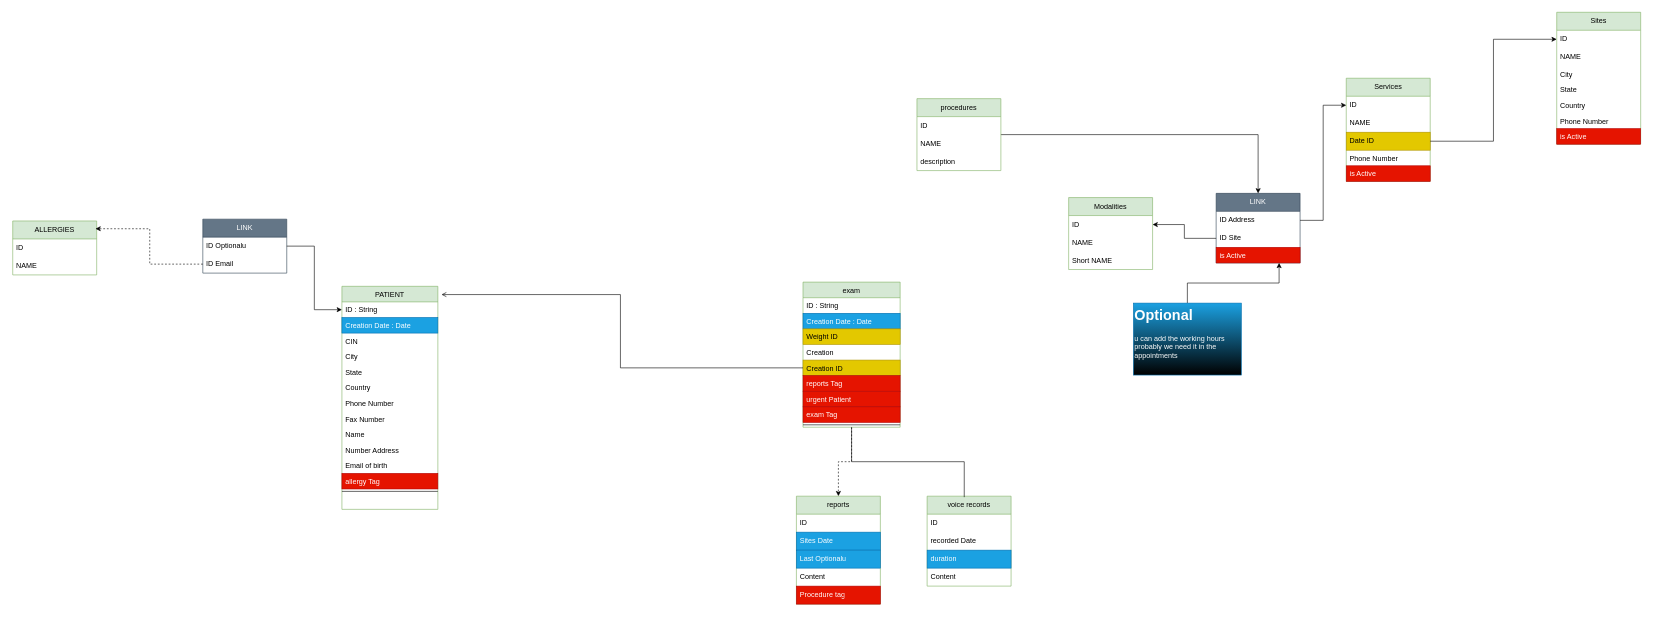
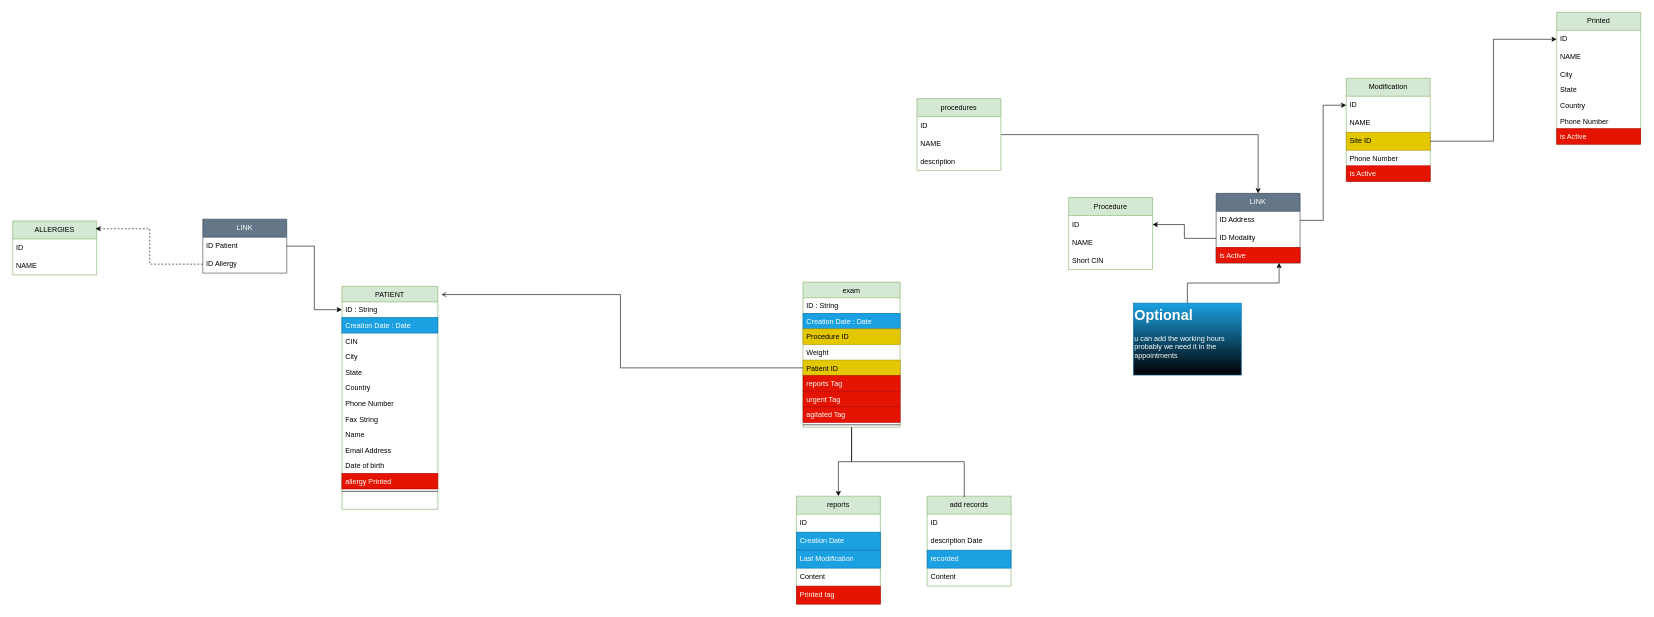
- <mxCell id="24" value="Sites" style="swimlane;fontStyle=0;childLayout=stackLayout;horizontal=1;startSize=30;horizontalStack=0;resizeParent=1;resizeParentMax=0;resizeLast=0;collapsible=1;marginBottom=0;whiteSpace=wrap;html=1;fillColor=#d5e8d4;strokeColor=#82b366;" vertex="1" parent="1"><mxGeometry x="2595" y="20" width="140" height="220" as="geometry" /></mxCell>
+ <mxCell id="24" value="Printed" style="swimlane;fontStyle=0;childLayout=stackLayout;horizontal=1;startSize=30;horizontalStack=0;resizeParent=1;resizeParentMax=0;resizeLast=0;collapsible=1;marginBottom=0;whiteSpace=wrap;html=1;fillColor=#d5e8d4;strokeColor=#82b366;" vertex="1" parent="1"><mxGeometry x="2595" y="20" width="140" height="220" as="geometry" /></mxCell>
- <mxCell id="32" value="Services" style="swimlane;fontStyle=0;childLayout=stackLayout;horizontal=1;startSize=30;horizontalStack=0;resizeParent=1;resizeParentMax=0;resizeLast=0;collapsible=1;marginBottom=0;whiteSpace=wrap;html=1;fillColor=#d5e8d4;strokeColor=#82b366;" vertex="1" parent="1"><mxGeometry x="2244" y="130" width="140" height="172" as="geometry" /></mxCell>
+ <mxCell id="32" value="Modification" style="swimlane;fontStyle=0;childLayout=stackLayout;horizontal=1;startSize=30;horizontalStack=0;resizeParent=1;resizeParentMax=0;resizeLast=0;collapsible=1;marginBottom=0;whiteSpace=wrap;html=1;fillColor=#d5e8d4;strokeColor=#82b366;" vertex="1" parent="1"><mxGeometry x="2244" y="130" width="140" height="172" as="geometry" /></mxCell>
- <mxCell id="35" value="Date ID" style="text;strokeColor=#B09500;fillColor=#e3c800;align=left;verticalAlign=middle;spacingLeft=4;spacingRight=4;overflow=hidden;points=[[0,0.5],[1,0.5]];portConstraint=eastwest;rotatable=0;whiteSpace=wrap;html=1;fontColor=#000000;" vertex="1" parent="32"><mxGeometry y="90" width="140" height="30" as="geometry" /></mxCell>
+ <mxCell id="35" value="Site ID" style="text;strokeColor=#B09500;fillColor=#e3c800;align=left;verticalAlign=middle;spacingLeft=4;spacingRight=4;overflow=hidden;points=[[0,0.5],[1,0.5]];portConstraint=eastwest;rotatable=0;whiteSpace=wrap;html=1;fontColor=#000000;" vertex="1" parent="32"><mxGeometry y="90" width="140" height="30" as="geometry" /></mxCell>
- <mxCell id="39" value="Modalities" style="swimlane;fontStyle=0;childLayout=stackLayout;horizontal=1;startSize=30;horizontalStack=0;resizeParent=1;resizeParentMax=0;resizeLast=0;collapsible=1;marginBottom=0;whiteSpace=wrap;html=1;fillColor=#d5e8d4;strokeColor=#82b366;" vertex="1" parent="1"><mxGeometry x="1781" y="329" width="140" height="120" as="geometry" /></mxCell>
+ <mxCell id="39" value="Procedure" style="swimlane;fontStyle=0;childLayout=stackLayout;horizontal=1;startSize=30;horizontalStack=0;resizeParent=1;resizeParentMax=0;resizeLast=0;collapsible=1;marginBottom=0;whiteSpace=wrap;html=1;fillColor=#d5e8d4;strokeColor=#82b366;" vertex="1" parent="1"><mxGeometry x="1781" y="329" width="140" height="120" as="geometry" /></mxCell>
- <mxCell id="45" value="ID Site" style="text;strokeColor=none;fillColor=none;align=left;verticalAlign=middle;spacingLeft=4;spacingRight=4;overflow=hidden;points=[[0,0.5],[1,0.5]];portConstraint=eastwest;rotatable=0;whiteSpace=wrap;html=1;" vertex="1" parent="43"><mxGeometry y="60" width="140" height="30" as="geometry" /></mxCell>
+ <mxCell id="45" value="ID Modality" style="text;strokeColor=none;fillColor=none;align=left;verticalAlign=middle;spacingLeft=4;spacingRight=4;overflow=hidden;points=[[0,0.5],[1,0.5]];portConstraint=eastwest;rotatable=0;whiteSpace=wrap;html=1;" vertex="1" parent="43"><mxGeometry y="60" width="140" height="30" as="geometry" /></mxCell>
- <mxCell id="20" value="ID Optionalu" style="text;strokeColor=none;fillColor=none;align=left;verticalAlign=middle;spacingLeft=4;spacingRight=4;overflow=hidden;points=[[0,0.5],[1,0.5]];portConstraint=eastwest;rotatable=0;whiteSpace=wrap;html=1;" vertex="1" parent="19"><mxGeometry y="30" width="140" height="30" as="geometry" /></mxCell>
+ <mxCell id="20" value="ID Patient" style="text;strokeColor=none;fillColor=none;align=left;verticalAlign=middle;spacingLeft=4;spacingRight=4;overflow=hidden;points=[[0,0.5],[1,0.5]];portConstraint=eastwest;rotatable=0;whiteSpace=wrap;html=1;" vertex="1" parent="19"><mxGeometry y="30" width="140" height="30" as="geometry" /></mxCell>
- <mxCell id="42" value="Short NAME" style="text;strokeColor=none;fillColor=none;align=left;verticalAlign=middle;spacingLeft=4;spacingRight=4;overflow=hidden;points=[[0,0.5],[1,0.5]];portConstraint=eastwest;rotatable=0;whiteSpace=wrap;html=1;" vertex="1" parent="39"><mxGeometry y="90" width="140" height="30" as="geometry" /></mxCell>
+ <mxCell id="42" value="Short CIN" style="text;strokeColor=none;fillColor=none;align=left;verticalAlign=middle;spacingLeft=4;spacingRight=4;overflow=hidden;points=[[0,0.5],[1,0.5]];portConstraint=eastwest;rotatable=0;whiteSpace=wrap;html=1;" vertex="1" parent="39"><mxGeometry y="90" width="140" height="30" as="geometry" /></mxCell>
- <mxCell id="21" value="ID Email" style="text;strokeColor=none;fillColor=none;align=left;verticalAlign=middle;spacingLeft=4;spacingRight=4;overflow=hidden;points=[[0,0.5],[1,0.5]];portConstraint=eastwest;rotatable=0;whiteSpace=wrap;html=1;" vertex="1" parent="19"><mxGeometry y="60" width="140" height="30" as="geometry" /></mxCell>
+ <mxCell id="21" value="ID Allergy" style="text;strokeColor=none;fillColor=none;align=left;verticalAlign=middle;spacingLeft=4;spacingRight=4;overflow=hidden;points=[[0,0.5],[1,0.5]];portConstraint=eastwest;rotatable=0;whiteSpace=wrap;html=1;" vertex="1" parent="19"><mxGeometry y="60" width="140" height="30" as="geometry" /></mxCell>
- <mxCell id="60" value="Weight ID" style="text;align=left;verticalAlign=top;spacingLeft=4;spacingRight=4;overflow=hidden;rotatable=0;points=[[0,0.5],[1,0.5]];portConstraint=eastwest;rounded=0;shadow=0;html=0;fillColor=#e3c800;fontColor=#000000;strokeColor=#B09500;" vertex="1" parent="57"><mxGeometry y="78" width="162" height="26" as="geometry" /></mxCell>
+ <mxCell id="60" value="Procedure ID" style="text;align=left;verticalAlign=top;spacingLeft=4;spacingRight=4;overflow=hidden;rotatable=0;points=[[0,0.5],[1,0.5]];portConstraint=eastwest;rounded=0;shadow=0;html=0;fillColor=#e3c800;fontColor=#000000;strokeColor=#B09500;" vertex="1" parent="57"><mxGeometry y="78" width="162" height="26" as="geometry" /></mxCell>
- <mxCell id="61" value="Creation" style="text;align=left;verticalAlign=top;spacingLeft=4;spacingRight=4;overflow=hidden;rotatable=0;points=[[0,0.5],[1,0.5]];portConstraint=eastwest;rounded=0;shadow=0;html=0;" vertex="1" parent="57"><mxGeometry y="104" width="162" height="26" as="geometry" /></mxCell>
+ <mxCell id="61" value="Weight" style="text;align=left;verticalAlign=top;spacingLeft=4;spacingRight=4;overflow=hidden;rotatable=0;points=[[0,0.5],[1,0.5]];portConstraint=eastwest;rounded=0;shadow=0;html=0;" vertex="1" parent="57"><mxGeometry y="104" width="162" height="26" as="geometry" /></mxCell>
- <mxCell id="62" value="Creation ID" style="text;align=left;verticalAlign=top;spacingLeft=4;spacingRight=4;overflow=hidden;rotatable=0;points=[[0,0.5],[1,0.5]];portConstraint=eastwest;rounded=0;shadow=0;html=0;fillColor=#e3c800;fontColor=#000000;strokeColor=#B09500;" vertex="1" parent="57"><mxGeometry y="130" width="162" height="26" as="geometry" /></mxCell>
+ <mxCell id="62" value="Patient ID" style="text;align=left;verticalAlign=top;spacingLeft=4;spacingRight=4;overflow=hidden;rotatable=0;points=[[0,0.5],[1,0.5]];portConstraint=eastwest;rounded=0;shadow=0;html=0;fillColor=#e3c800;fontColor=#000000;strokeColor=#B09500;" vertex="1" parent="57"><mxGeometry y="130" width="162" height="26" as="geometry" /></mxCell>
- <mxCell id="64" value="urgent Patient" style="text;align=left;verticalAlign=top;spacingLeft=4;spacingRight=4;overflow=hidden;rotatable=0;points=[[0,0.5],[1,0.5]];portConstraint=eastwest;rounded=0;shadow=0;html=0;fillColor=#e51400;fontColor=#ffffff;strokeColor=#B20000;" vertex="1" parent="57"><mxGeometry y="182" width="162" height="26" as="geometry" /></mxCell>
+ <mxCell id="64" value="urgent Tag" style="text;align=left;verticalAlign=top;spacingLeft=4;spacingRight=4;overflow=hidden;rotatable=0;points=[[0,0.5],[1,0.5]];portConstraint=eastwest;rounded=0;shadow=0;html=0;fillColor=#e51400;fontColor=#ffffff;strokeColor=#B20000;" vertex="1" parent="57"><mxGeometry y="182" width="162" height="26" as="geometry" /></mxCell>
- <mxCell id="65" value="exam Tag" style="text;align=left;verticalAlign=top;spacingLeft=4;spacingRight=4;overflow=hidden;rotatable=0;points=[[0,0.5],[1,0.5]];portConstraint=eastwest;rounded=0;shadow=0;html=0;fillColor=#e51400;fontColor=#ffffff;strokeColor=#B20000;" vertex="1" parent="57"><mxGeometry y="208" width="162" height="26" as="geometry" /></mxCell>
+ <mxCell id="65" value="agitated Tag" style="text;align=left;verticalAlign=top;spacingLeft=4;spacingRight=4;overflow=hidden;rotatable=0;points=[[0,0.5],[1,0.5]];portConstraint=eastwest;rounded=0;shadow=0;html=0;fillColor=#e51400;fontColor=#ffffff;strokeColor=#B20000;" vertex="1" parent="57"><mxGeometry y="208" width="162" height="26" as="geometry" /></mxCell>
- <mxCell id="10" value="Fax Number" style="text;align=left;verticalAlign=top;spacingLeft=4;spacingRight=4;overflow=hidden;rotatable=0;points=[[0,0.5],[1,0.5]];portConstraint=eastwest;rounded=0;shadow=0;html=0;" vertex="1" parent="2"><mxGeometry y="208" width="160" height="26" as="geometry" /></mxCell>
+ <mxCell id="10" value="Fax String" style="text;align=left;verticalAlign=top;spacingLeft=4;spacingRight=4;overflow=hidden;rotatable=0;points=[[0,0.5],[1,0.5]];portConstraint=eastwest;rounded=0;shadow=0;html=0;" vertex="1" parent="2"><mxGeometry y="208" width="160" height="26" as="geometry" /></mxCell>
- <mxCell id="12" value="Number Address" style="text;align=left;verticalAlign=top;spacingLeft=4;spacingRight=4;overflow=hidden;rotatable=0;points=[[0,0.5],[1,0.5]];portConstraint=eastwest;rounded=0;shadow=0;html=0;" parent="2" vertex="1"><mxGeometry y="260" width="160" height="26" as="geometry" /></mxCell>
+ <mxCell id="12" value="Email Address" style="text;align=left;verticalAlign=top;spacingLeft=4;spacingRight=4;overflow=hidden;rotatable=0;points=[[0,0.5],[1,0.5]];portConstraint=eastwest;rounded=0;shadow=0;html=0;" parent="2" vertex="1"><mxGeometry y="260" width="160" height="26" as="geometry" /></mxCell>
- <mxCell id="13" value="Email of birth" style="text;align=left;verticalAlign=top;spacingLeft=4;spacingRight=4;overflow=hidden;rotatable=0;points=[[0,0.5],[1,0.5]];portConstraint=eastwest;rounded=0;shadow=0;html=0;" vertex="1" parent="2"><mxGeometry y="286" width="160" height="26" as="geometry" /></mxCell>
+ <mxCell id="13" value="Date of birth" style="text;align=left;verticalAlign=top;spacingLeft=4;spacingRight=4;overflow=hidden;rotatable=0;points=[[0,0.5],[1,0.5]];portConstraint=eastwest;rounded=0;shadow=0;html=0;" vertex="1" parent="2"><mxGeometry y="286" width="160" height="26" as="geometry" /></mxCell>
- <mxCell id="56" style="edgeStyle=orthogonalEdgeStyle;rounded=0;orthogonalLoop=1;jettySize=auto;html=1;dashed=1;" edge="1" parent="1" source="57" target="68"><mxGeometry relative="1" as="geometry" /></mxCell>
+ <mxCell id="56" style="edgeStyle=orthogonalEdgeStyle;rounded=0;orthogonalLoop=1;jettySize=auto;html=1;" edge="1" parent="1" source="57" target="68"><mxGeometry relative="1" as="geometry" /></mxCell>
- <mxCell id="14" value="allergy Tag" style="text;align=left;verticalAlign=top;spacingLeft=4;spacingRight=4;overflow=hidden;rotatable=0;points=[[0,0.5],[1,0.5]];portConstraint=eastwest;rounded=0;shadow=0;html=0;fillColor=#e51400;fontColor=#ffffff;strokeColor=#B20000;" vertex="1" parent="2"><mxGeometry y="312" width="160" height="26" as="geometry" /></mxCell>
+ <mxCell id="14" value="allergy Printed" style="text;align=left;verticalAlign=top;spacingLeft=4;spacingRight=4;overflow=hidden;rotatable=0;points=[[0,0.5],[1,0.5]];portConstraint=eastwest;rounded=0;shadow=0;html=0;fillColor=#e51400;fontColor=#ffffff;strokeColor=#B20000;" vertex="1" parent="2"><mxGeometry y="312" width="160" height="26" as="geometry" /></mxCell>
- <mxCell id="74" value="voice records" style="swimlane;fontStyle=0;childLayout=stackLayout;horizontal=1;startSize=30;horizontalStack=0;resizeParent=1;resizeParentMax=0;resizeLast=0;collapsible=1;marginBottom=0;whiteSpace=wrap;html=1;fillColor=#d5e8d4;strokeColor=#82b366;" vertex="1" parent="1"><mxGeometry x="1545" y="827" width="140" height="150" as="geometry" /></mxCell>
+ <mxCell id="74" value="add records" style="swimlane;fontStyle=0;childLayout=stackLayout;horizontal=1;startSize=30;horizontalStack=0;resizeParent=1;resizeParentMax=0;resizeLast=0;collapsible=1;marginBottom=0;whiteSpace=wrap;html=1;fillColor=#d5e8d4;strokeColor=#82b366;" vertex="1" parent="1"><mxGeometry x="1545" y="827" width="140" height="150" as="geometry" /></mxCell>
- <mxCell id="70" value="Sites Date" style="text;strokeColor=#006EAF;fillColor=#1ba1e2;align=left;verticalAlign=middle;spacingLeft=4;spacingRight=4;overflow=hidden;points=[[0,0.5],[1,0.5]];portConstraint=eastwest;rotatable=0;whiteSpace=wrap;html=1;fontColor=#ffffff;" vertex="1" parent="68"><mxGeometry y="60" width="140" height="30" as="geometry" /></mxCell>
+ <mxCell id="70" value="Creation Date" style="text;strokeColor=#006EAF;fillColor=#1ba1e2;align=left;verticalAlign=middle;spacingLeft=4;spacingRight=4;overflow=hidden;points=[[0,0.5],[1,0.5]];portConstraint=eastwest;rotatable=0;whiteSpace=wrap;html=1;fontColor=#ffffff;" vertex="1" parent="68"><mxGeometry y="60" width="140" height="30" as="geometry" /></mxCell>
- <mxCell id="76" value="recorded Date" style="text;strokeColor=none;fillColor=none;align=left;verticalAlign=middle;spacingLeft=4;spacingRight=4;overflow=hidden;points=[[0,0.5],[1,0.5]];portConstraint=eastwest;rotatable=0;whiteSpace=wrap;html=1;" vertex="1" parent="74"><mxGeometry y="60" width="140" height="30" as="geometry" /></mxCell>
+ <mxCell id="76" value="description Date" style="text;strokeColor=none;fillColor=none;align=left;verticalAlign=middle;spacingLeft=4;spacingRight=4;overflow=hidden;points=[[0,0.5],[1,0.5]];portConstraint=eastwest;rotatable=0;whiteSpace=wrap;html=1;" vertex="1" parent="74"><mxGeometry y="60" width="140" height="30" as="geometry" /></mxCell>
- <mxCell id="71" value="Last Optionalu" style="text;strokeColor=#006EAF;fillColor=#1ba1e2;align=left;verticalAlign=middle;spacingLeft=4;spacingRight=4;overflow=hidden;points=[[0,0.5],[1,0.5]];portConstraint=eastwest;rotatable=0;whiteSpace=wrap;html=1;fontColor=#ffffff;" vertex="1" parent="68"><mxGeometry y="90" width="140" height="30" as="geometry" /></mxCell>
+ <mxCell id="71" value="Last Modification" style="text;strokeColor=#006EAF;fillColor=#1ba1e2;align=left;verticalAlign=middle;spacingLeft=4;spacingRight=4;overflow=hidden;points=[[0,0.5],[1,0.5]];portConstraint=eastwest;rotatable=0;whiteSpace=wrap;html=1;fontColor=#ffffff;" vertex="1" parent="68"><mxGeometry y="90" width="140" height="30" as="geometry" /></mxCell>
- <mxCell id="77" value="duration" style="text;strokeColor=#006EAF;fillColor=#1ba1e2;align=left;verticalAlign=middle;spacingLeft=4;spacingRight=4;overflow=hidden;points=[[0,0.5],[1,0.5]];portConstraint=eastwest;rotatable=0;whiteSpace=wrap;html=1;fontColor=#ffffff;" vertex="1" parent="74"><mxGeometry y="90" width="140" height="30" as="geometry" /></mxCell>
+ <mxCell id="77" value="recorded" style="text;strokeColor=#006EAF;fillColor=#1ba1e2;align=left;verticalAlign=middle;spacingLeft=4;spacingRight=4;overflow=hidden;points=[[0,0.5],[1,0.5]];portConstraint=eastwest;rotatable=0;whiteSpace=wrap;html=1;fontColor=#ffffff;" vertex="1" parent="74"><mxGeometry y="90" width="140" height="30" as="geometry" /></mxCell>
- <mxCell id="73" value="Procedure tag" style="text;strokeColor=#B20000;fillColor=#e51400;align=left;verticalAlign=middle;spacingLeft=4;spacingRight=4;overflow=hidden;points=[[0,0.5],[1,0.5]];portConstraint=eastwest;rotatable=0;whiteSpace=wrap;html=1;fontColor=#ffffff;" vertex="1" parent="68"><mxGeometry y="150" width="140" height="30" as="geometry" /></mxCell>
+ <mxCell id="73" value="Printed tag" style="text;strokeColor=#B20000;fillColor=#e51400;align=left;verticalAlign=middle;spacingLeft=4;spacingRight=4;overflow=hidden;points=[[0,0.5],[1,0.5]];portConstraint=eastwest;rotatable=0;whiteSpace=wrap;html=1;fontColor=#ffffff;" vertex="1" parent="68"><mxGeometry y="150" width="140" height="30" as="geometry" /></mxCell>
